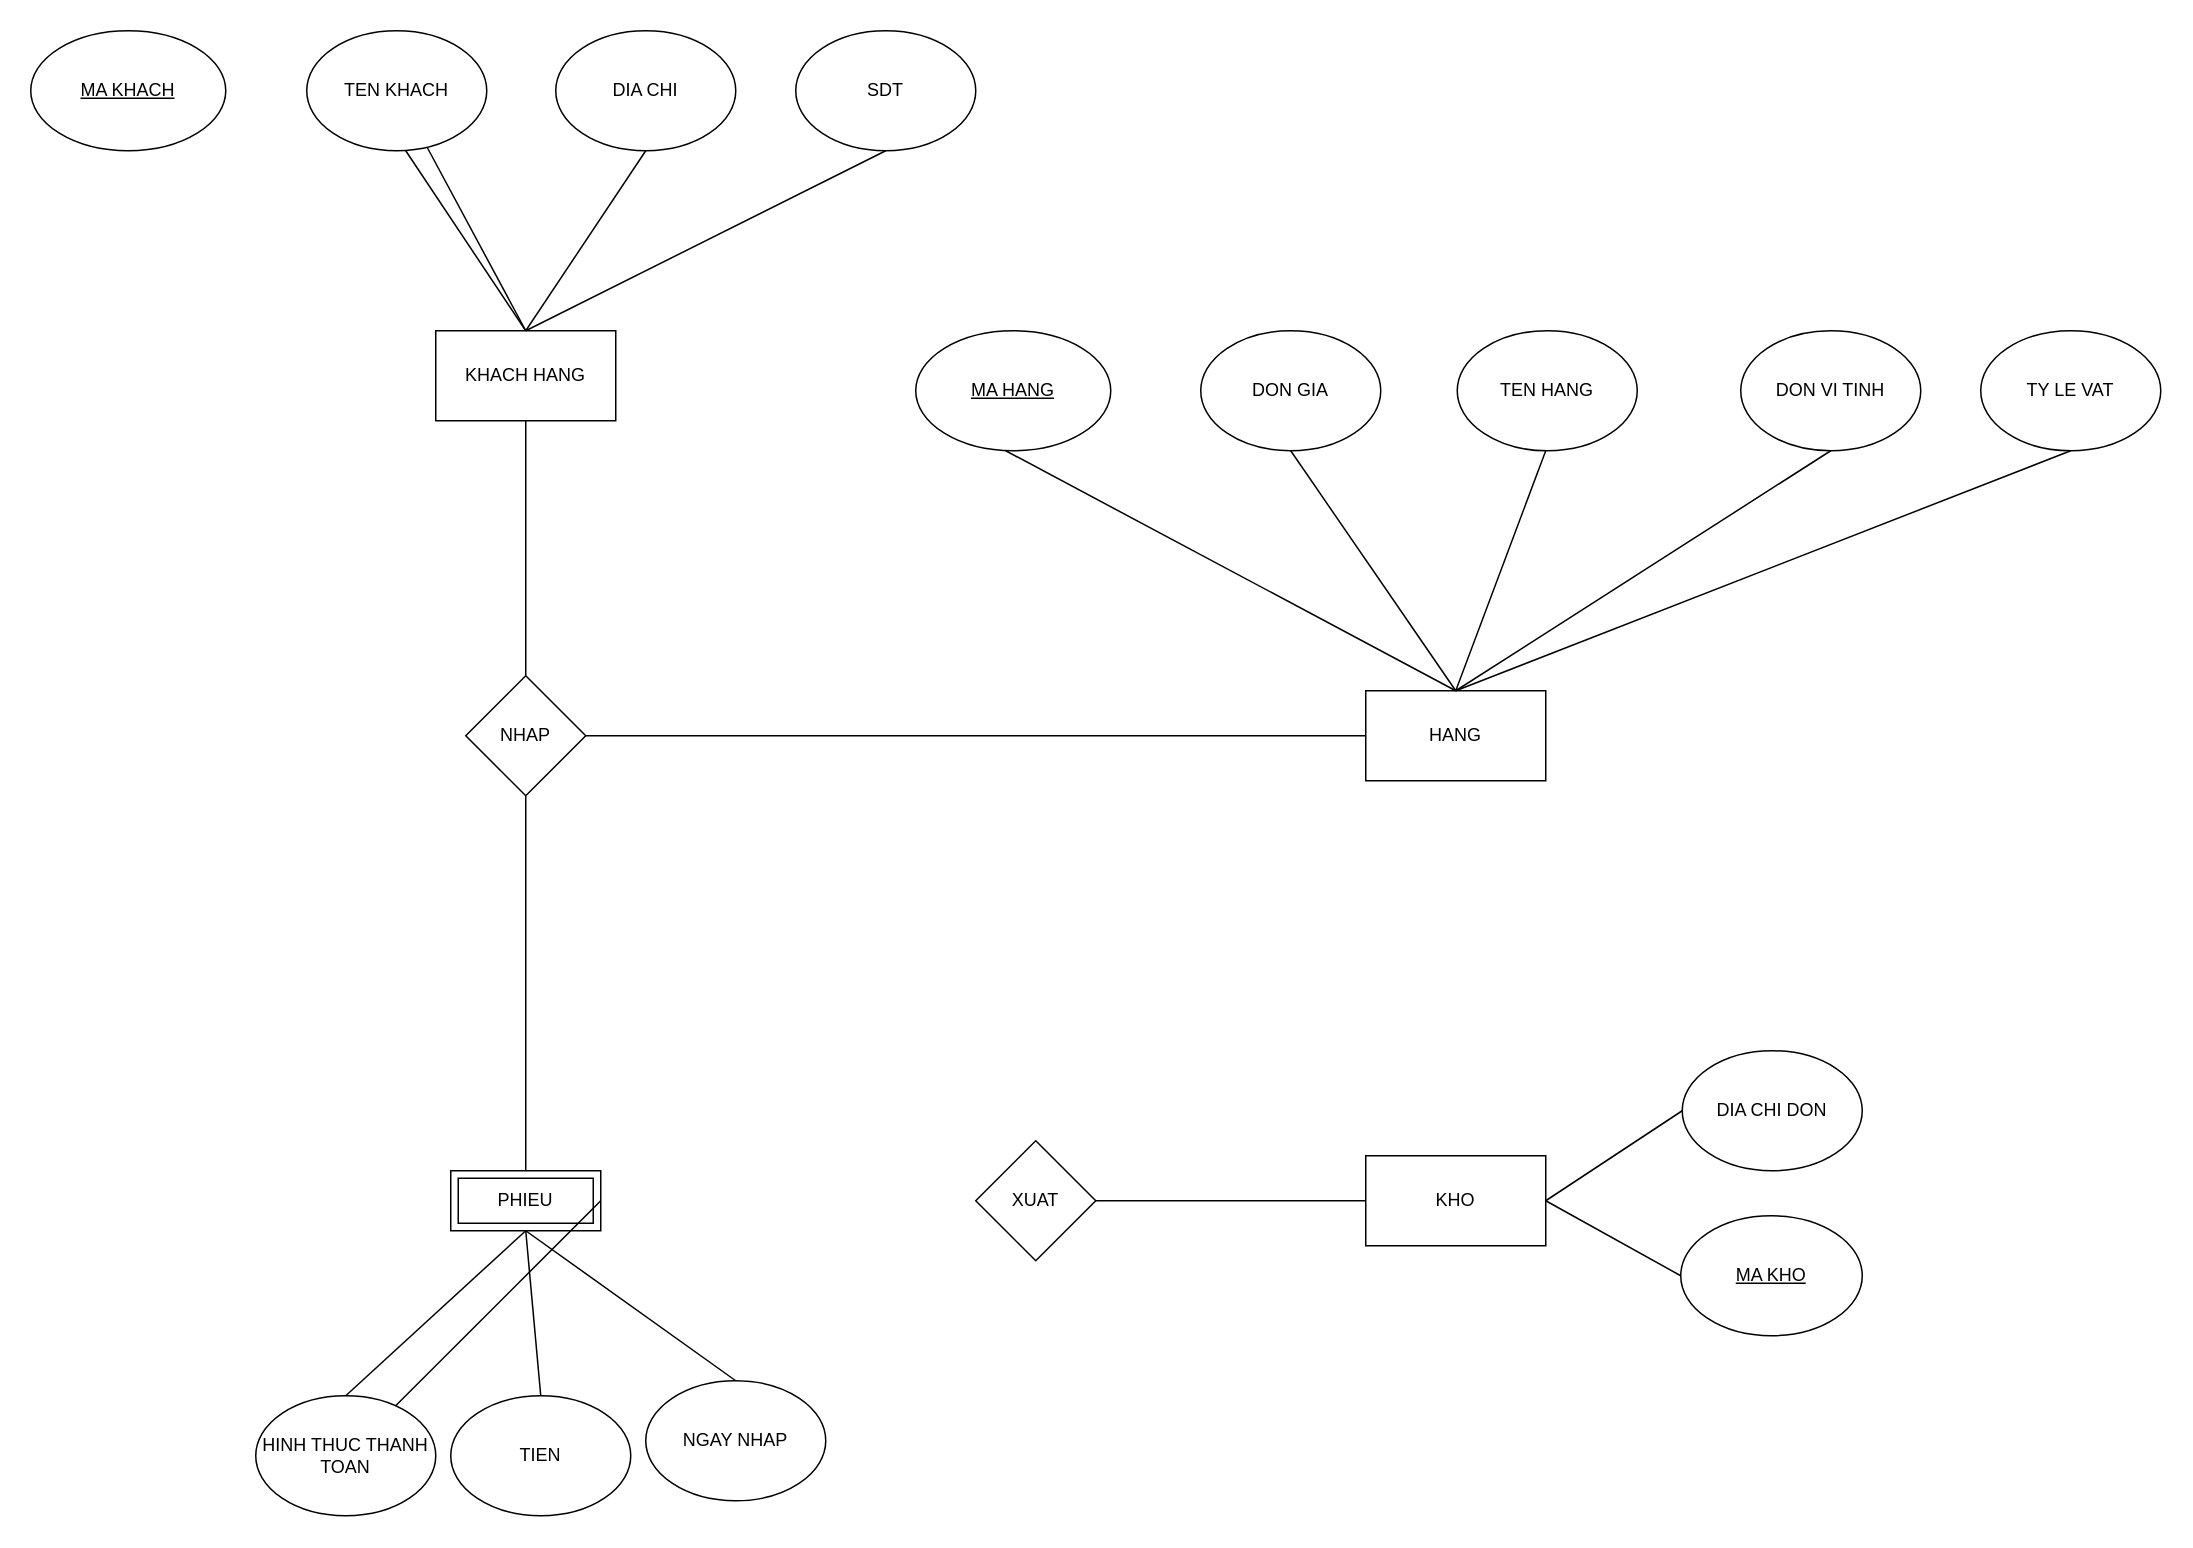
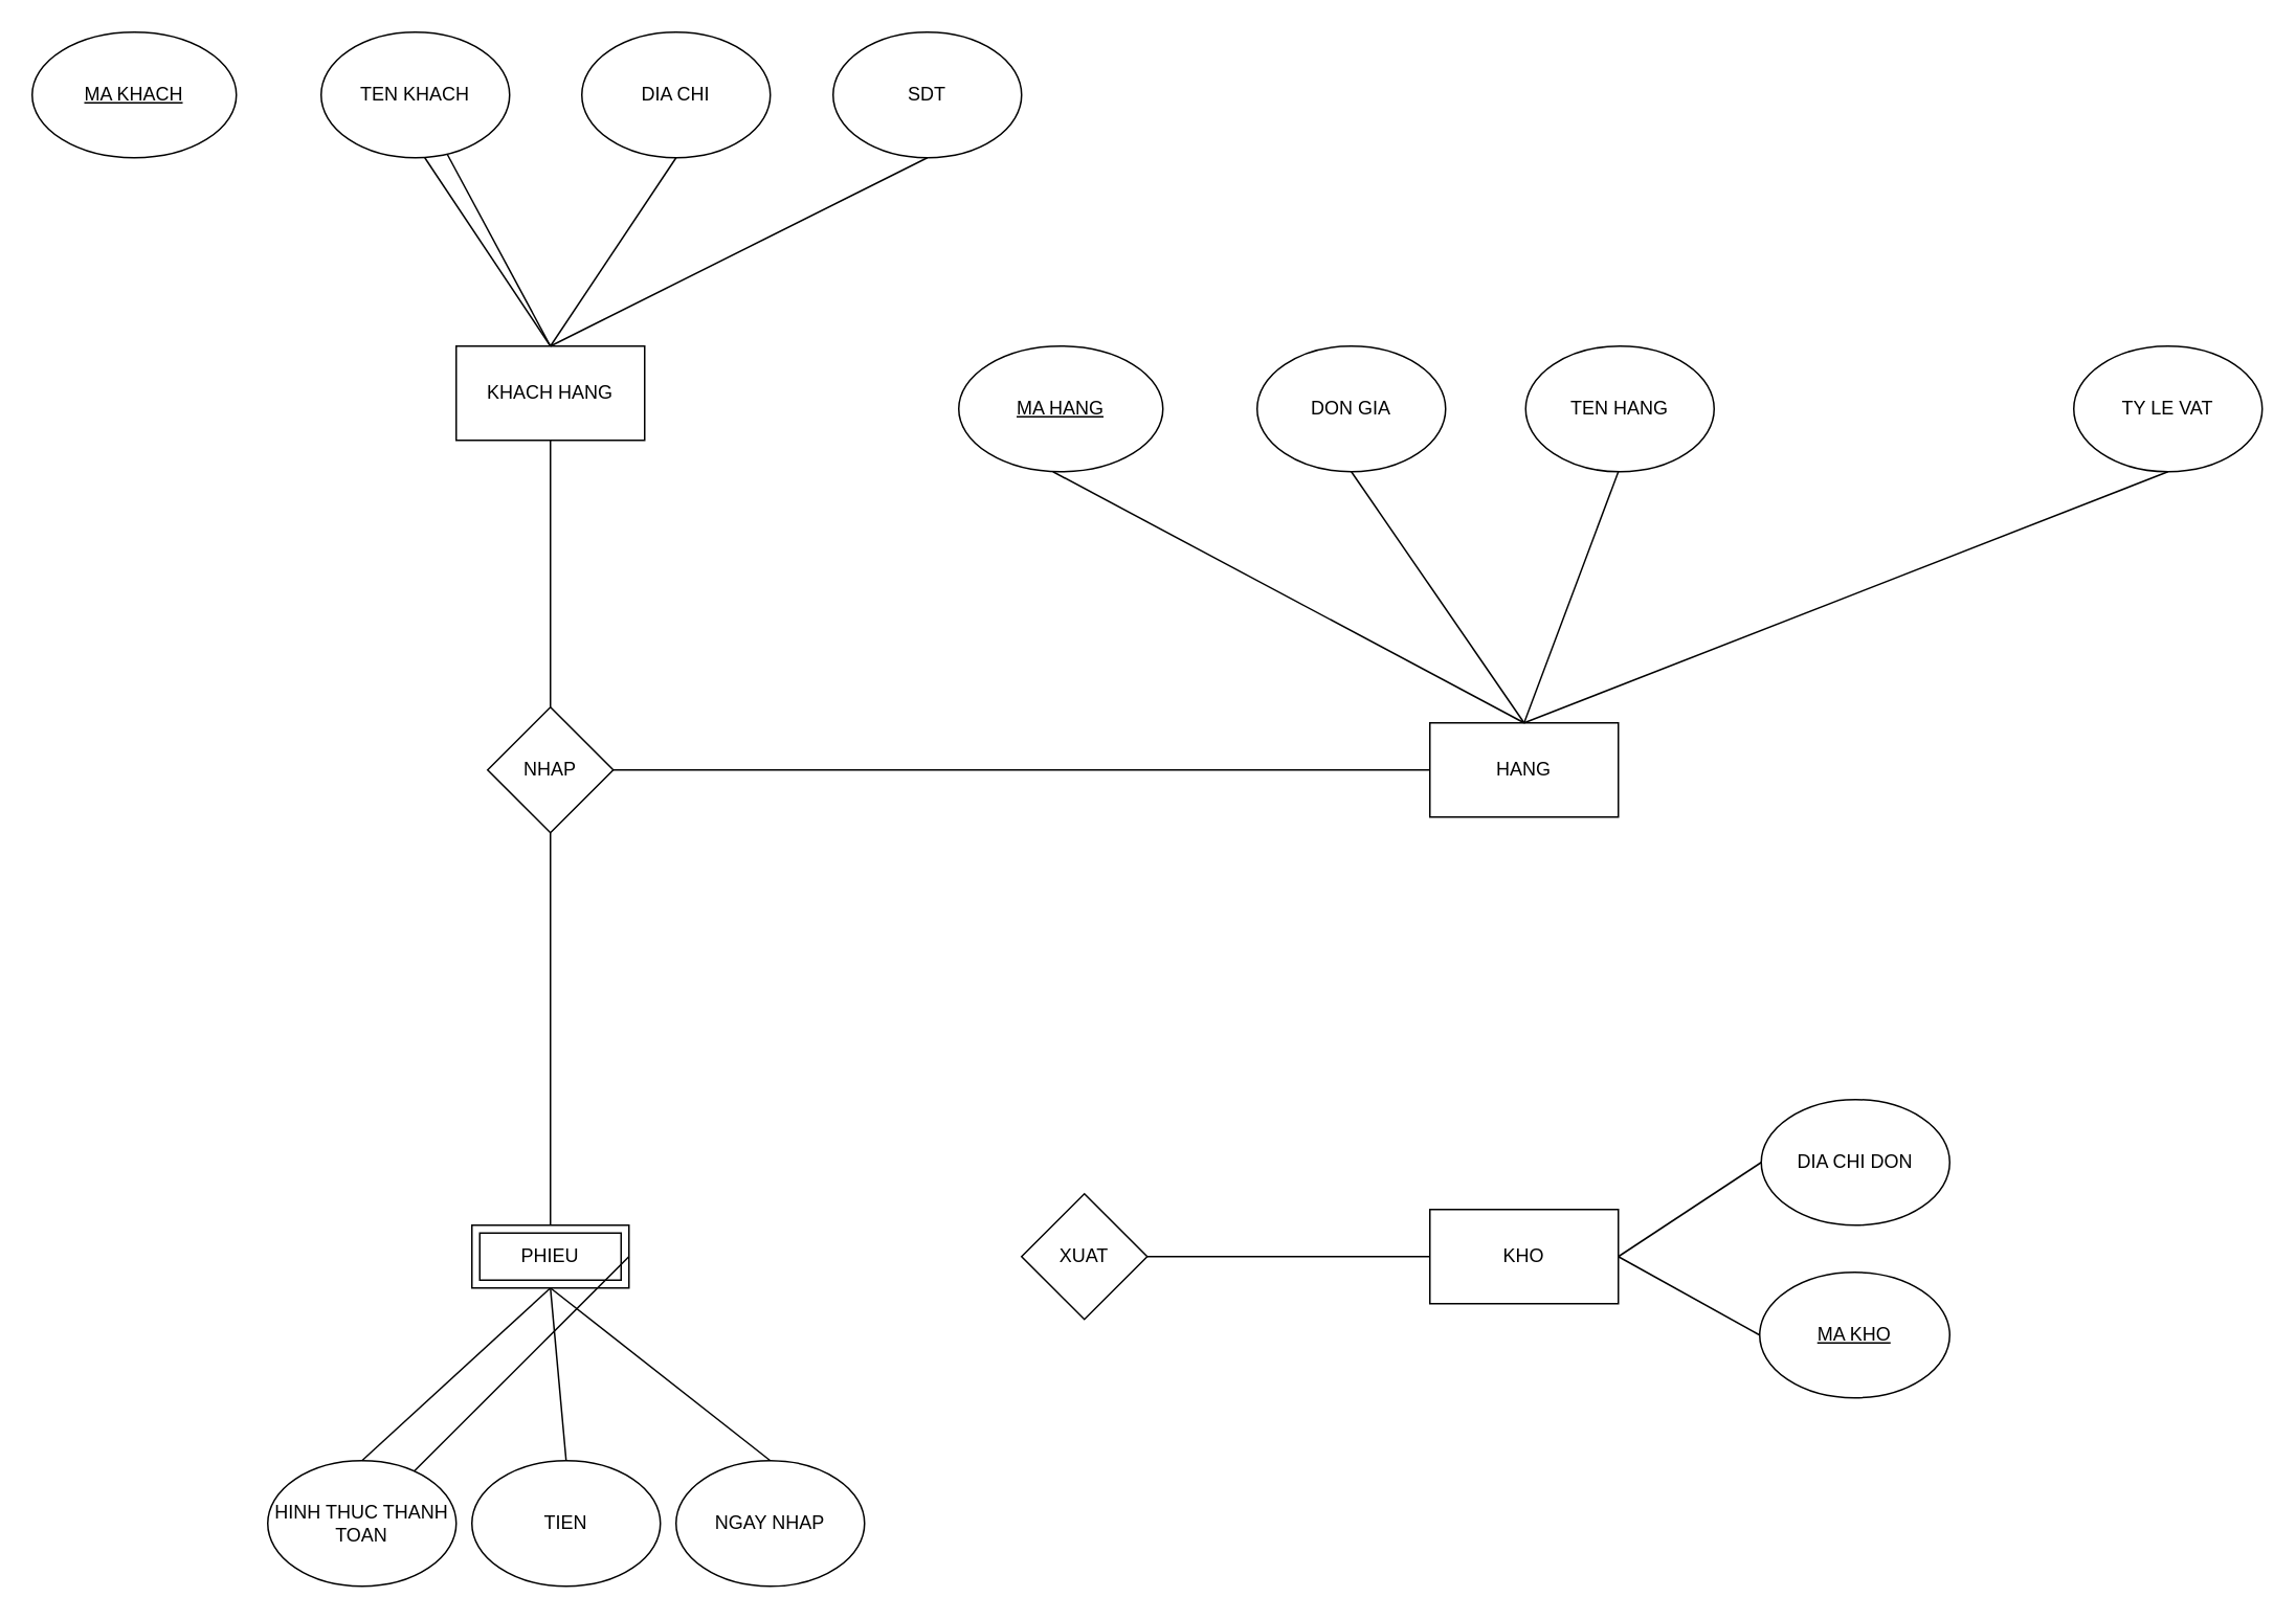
- <mxCell id="12" value="DON VI TINH" style="ellipse;whiteSpace=wrap;html=1;" vertex="1" parent="1"><mxGeometry x="1160" y="220" width="120" height="80" as="geometry" /></mxCell>
- <mxCell id="15" value="" style="endArrow=none;html=1;rounded=0;exitX=0.5;exitY=0;exitDx=0;exitDy=0;entryX=0.5;entryY=1;entryDx=0;entryDy=0;" edge="1" parent="1" source="10" target="12"><mxGeometry width="50" height="50" relative="1" as="geometry"><mxPoint x="1140" y="350" as="sourcePoint" /><mxPoint x="1190" y="300" as="targetPoint" /></mxGeometry></mxCell>
- <mxCell id="27" value="NGAY NHAP" style="ellipse;whiteSpace=wrap;html=1;" vertex="1" parent="1"><mxGeometry x="430" y="920" width="120" height="80" as="geometry" /></mxCell>
+ <mxCell id="27" value="NGAY NHAP" style="ellipse;whiteSpace=wrap;html=1;" vertex="1" parent="1"><mxGeometry x="430" y="930" width="120" height="80" as="geometry" /></mxCell>
